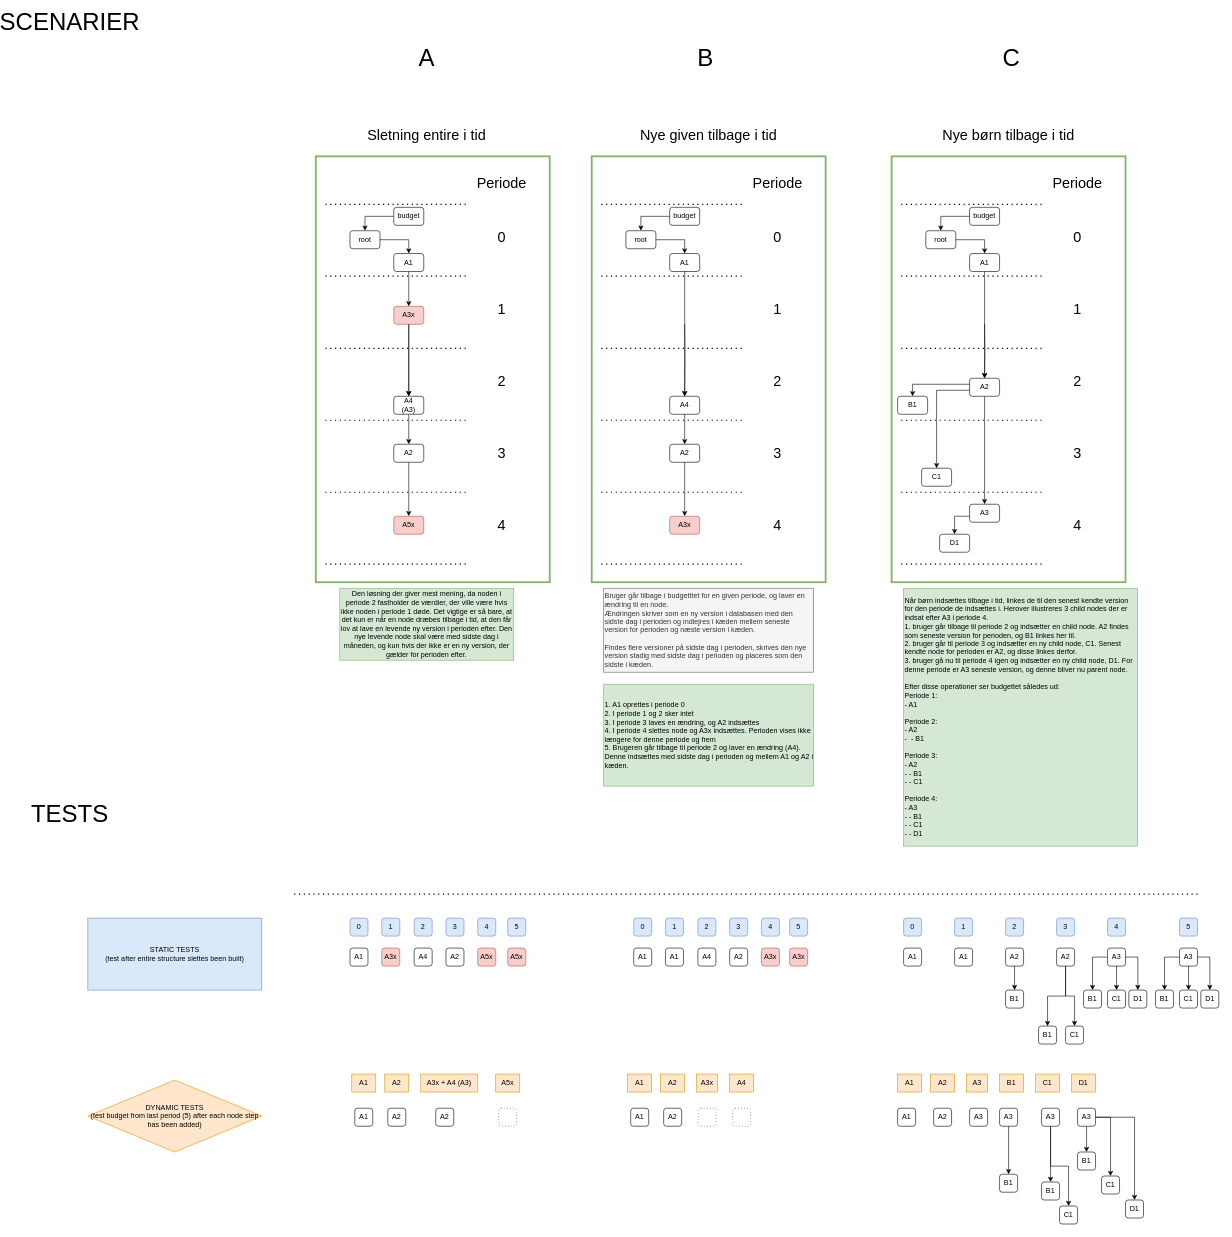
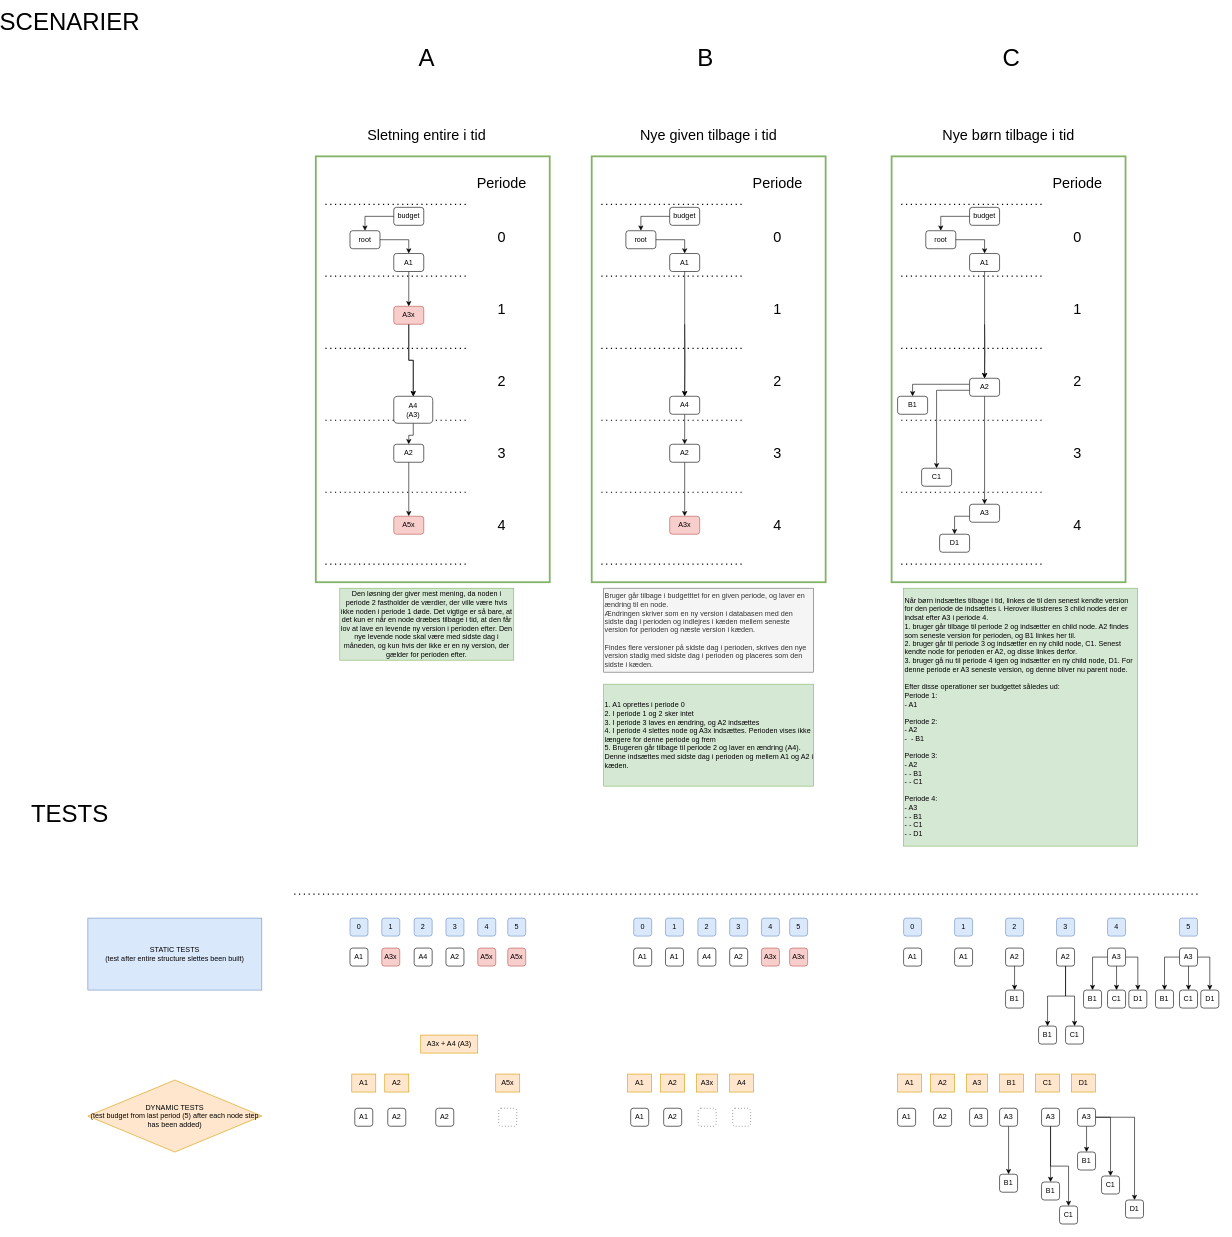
- <mxCell id="29" value="A4&lt;br&gt;(A3)" style="rounded=1;whiteSpace=wrap;html=1;" vertex="1" parent="1"><mxGeometry x="590" y="660" width="50" height="30" as="geometry" /></mxCell>
+ <mxCell id="29" value="A4&lt;br&gt;(A3)" style="rounded=1;whiteSpace=wrap;html=1;" vertex="1" parent="1"><mxGeometry x="590" y="660" width="65" height="45" as="geometry" /></mxCell>
- <mxCell id="149" value="A3x + A4 (A3)" style="rounded=0;whiteSpace=wrap;html=1;fillColor=#ffe6cc;strokeColor=#d79b00;" vertex="1" parent="1"><mxGeometry x="635" y="1790" width="95" height="30" as="geometry" /></mxCell>
+ <mxCell id="149" value="A3x + A4 (A3)" style="rounded=0;whiteSpace=wrap;html=1;fillColor=#ffe6cc;strokeColor=#d79b00;" vertex="1" parent="1"><mxGeometry x="635" y="1725" width="95" height="30" as="geometry" /></mxCell>
